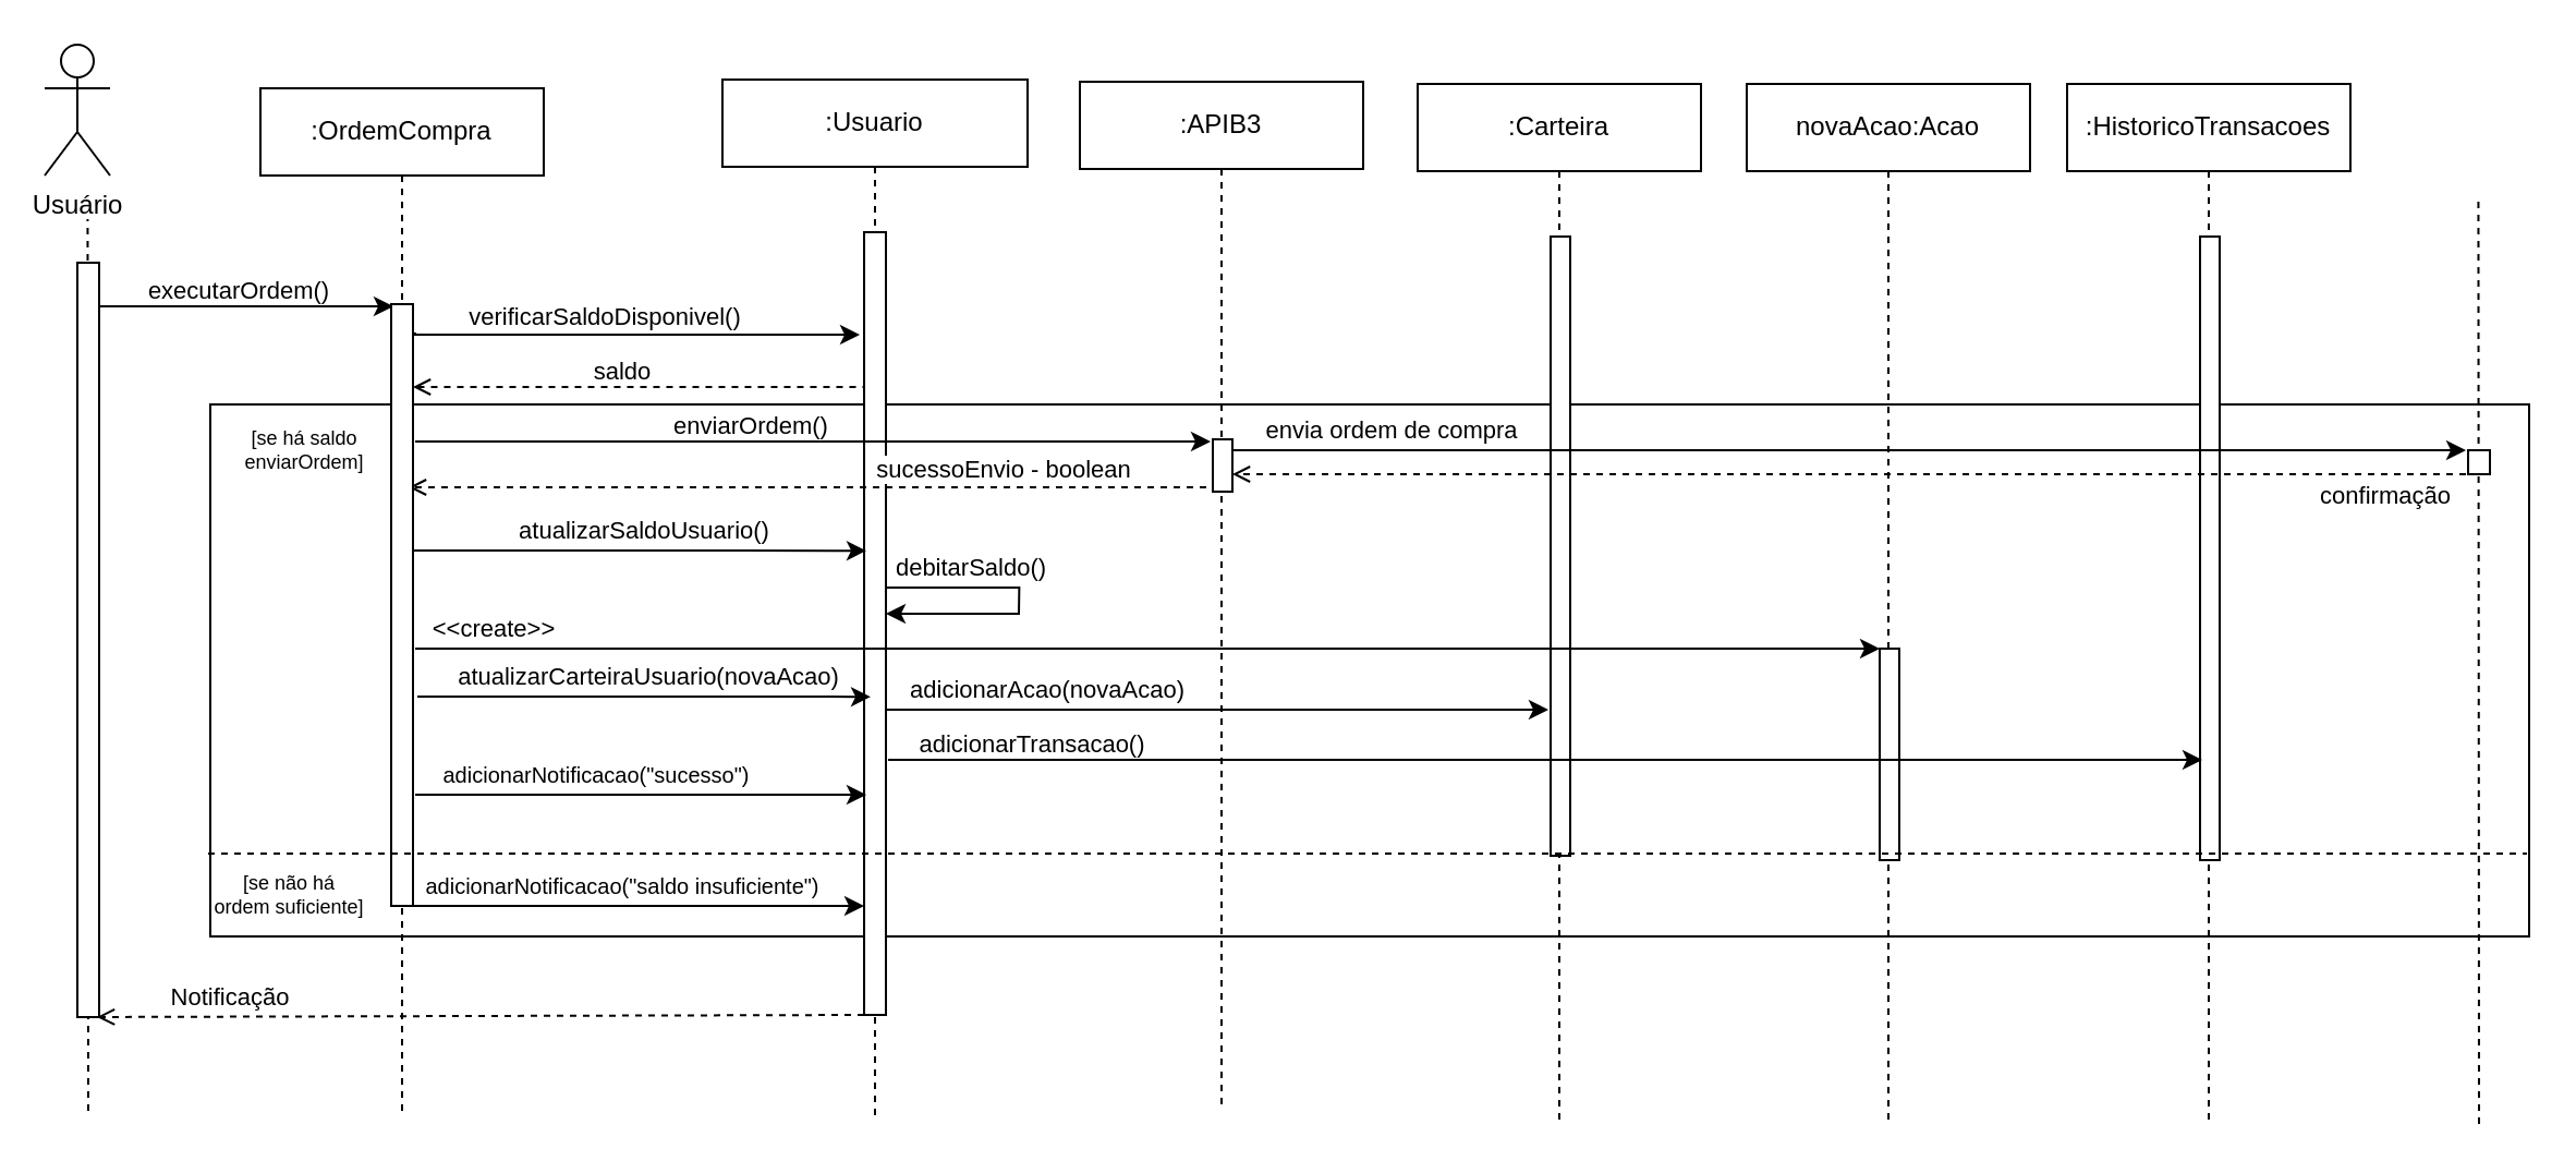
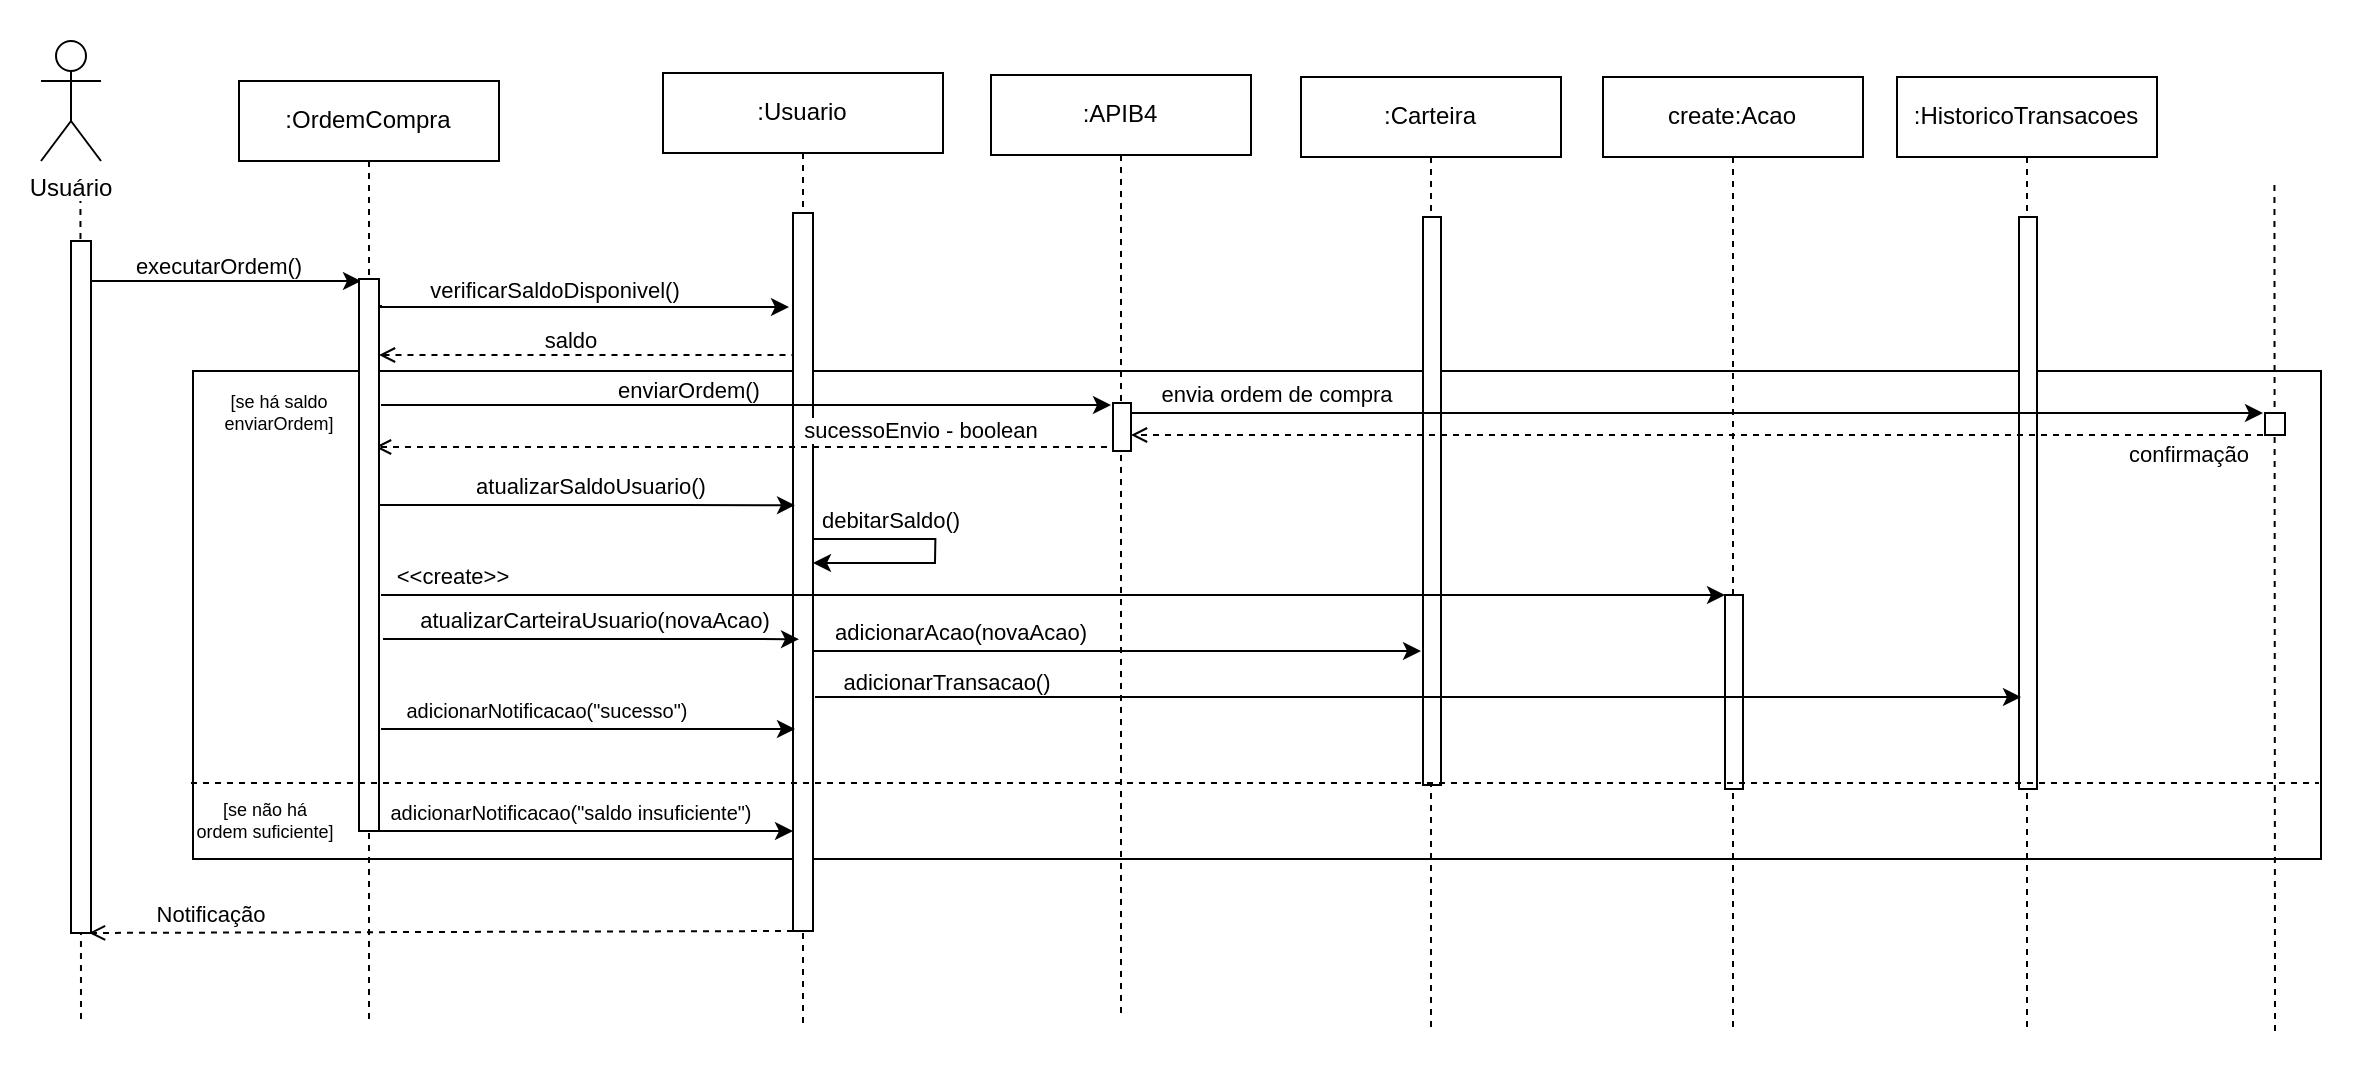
- <mxCell id="10" value=":APIB3" style="shape=umlLifeline;perimeter=lifelinePerimeter;whiteSpace=wrap;html=1;container=1;dropTarget=0;collapsible=0;recursiveResize=0;outlineConnect=0;portConstraint=eastwest;newEdgeStyle={&quot;curved&quot;:0,&quot;rounded&quot;:0};" parent="1" vertex="1"><mxGeometry x="495" y="37" width="130" height="472" as="geometry" /></mxCell>
+ <mxCell id="10" value=":APIB4" style="shape=umlLifeline;perimeter=lifelinePerimeter;whiteSpace=wrap;html=1;container=1;dropTarget=0;collapsible=0;recursiveResize=0;outlineConnect=0;portConstraint=eastwest;newEdgeStyle={&quot;curved&quot;:0,&quot;rounded&quot;:0};" parent="1" vertex="1"><mxGeometry x="495" y="37" width="130" height="472" as="geometry" /></mxCell>
- <mxCell id="32" value="novaAcao:Acao" style="shape=umlLifeline;perimeter=lifelinePerimeter;whiteSpace=wrap;html=1;container=1;dropTarget=0;collapsible=0;recursiveResize=0;outlineConnect=0;portConstraint=eastwest;newEdgeStyle={&quot;curved&quot;:0,&quot;rounded&quot;:0};" parent="1" vertex="1"><mxGeometry x="801" y="38" width="130" height="478" as="geometry" /></mxCell>
+ <mxCell id="32" value="create:Acao" style="shape=umlLifeline;perimeter=lifelinePerimeter;whiteSpace=wrap;html=1;container=1;dropTarget=0;collapsible=0;recursiveResize=0;outlineConnect=0;portConstraint=eastwest;newEdgeStyle={&quot;curved&quot;:0,&quot;rounded&quot;:0};" parent="1" vertex="1"><mxGeometry x="801" y="38" width="130" height="478" as="geometry" /></mxCell>
